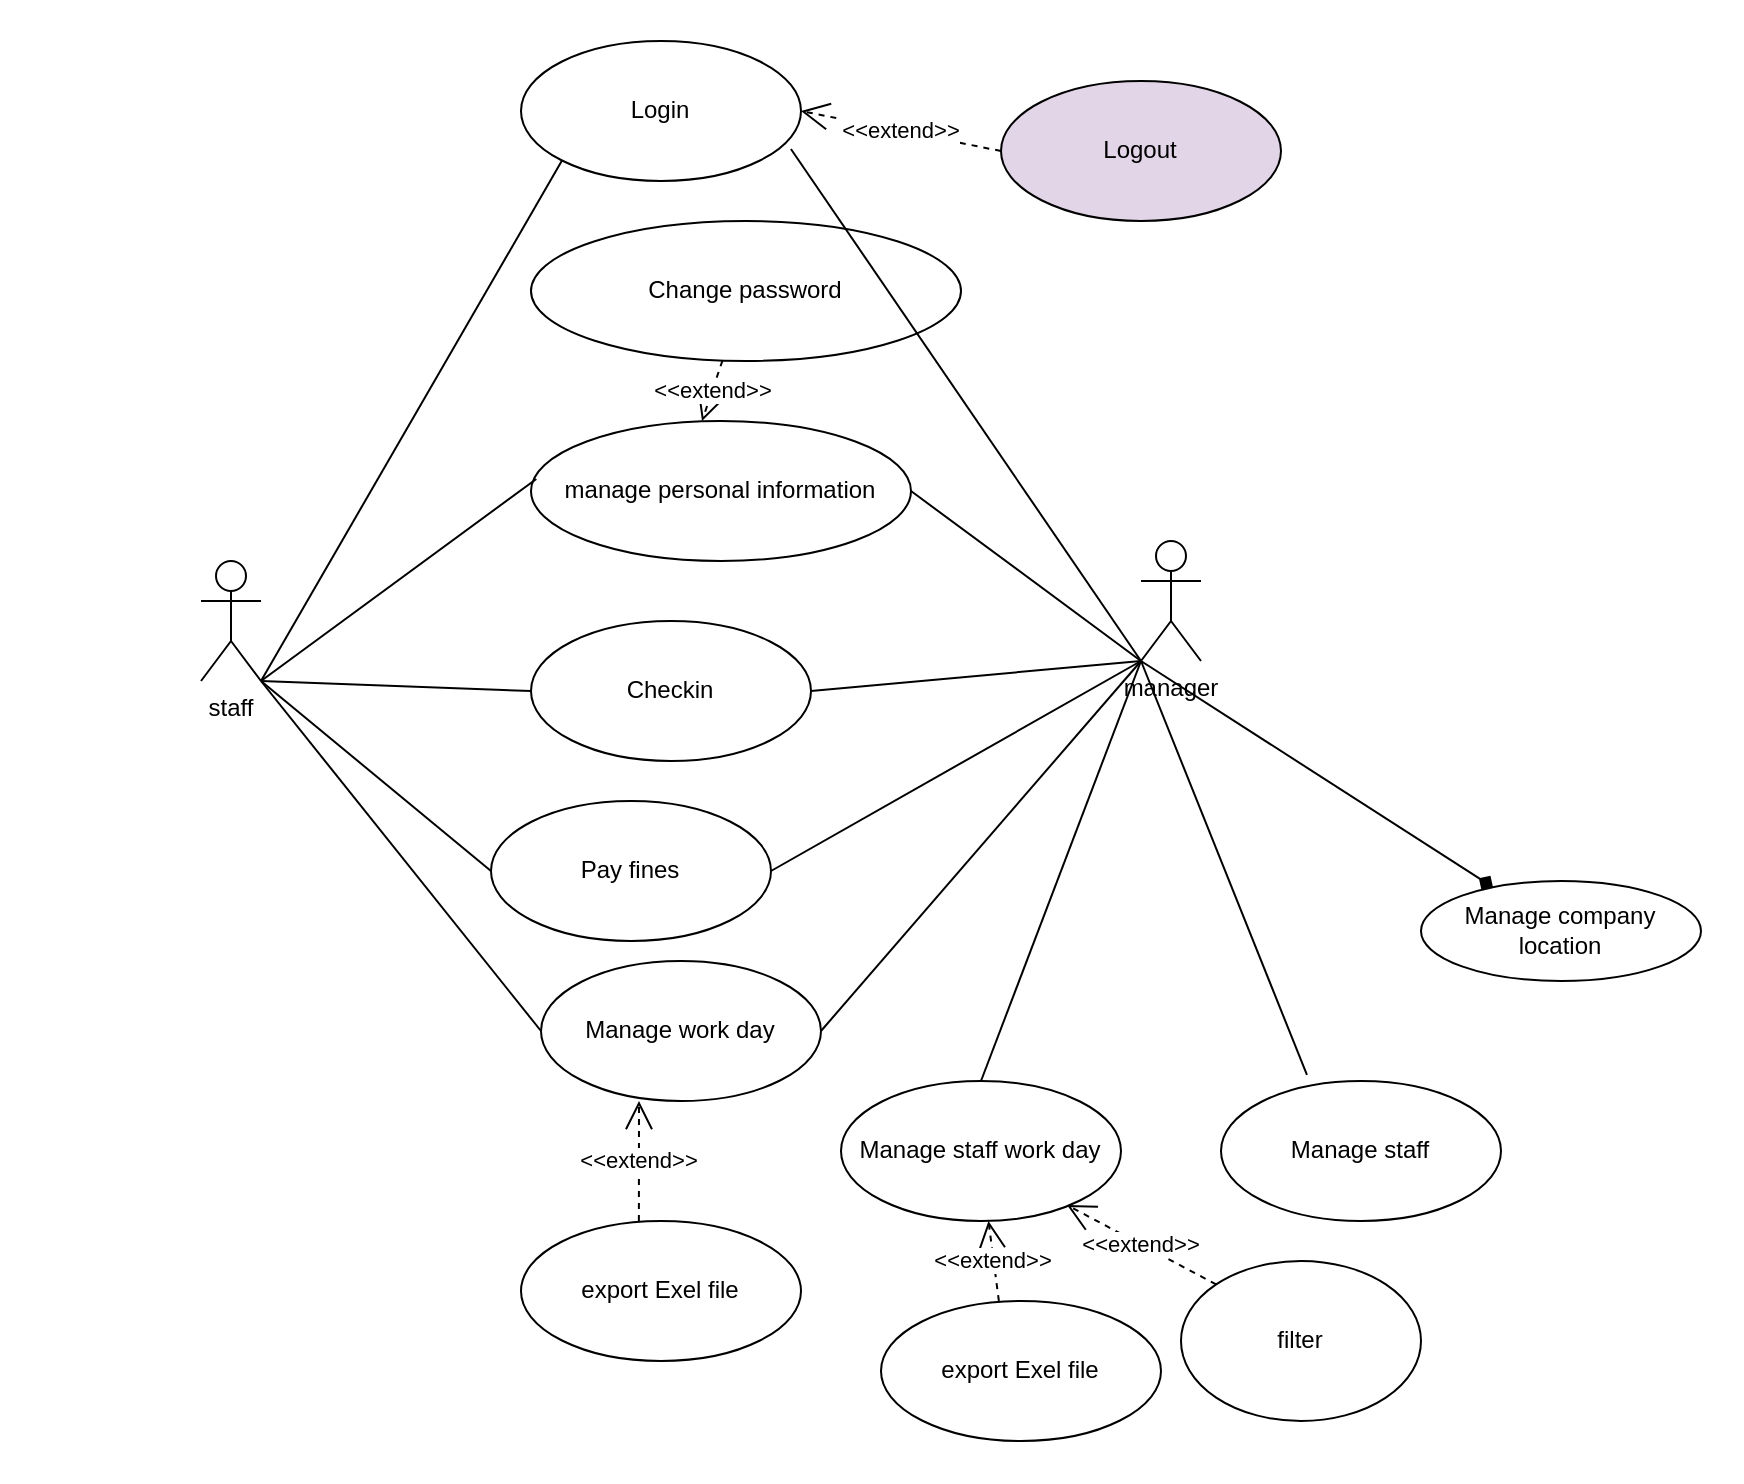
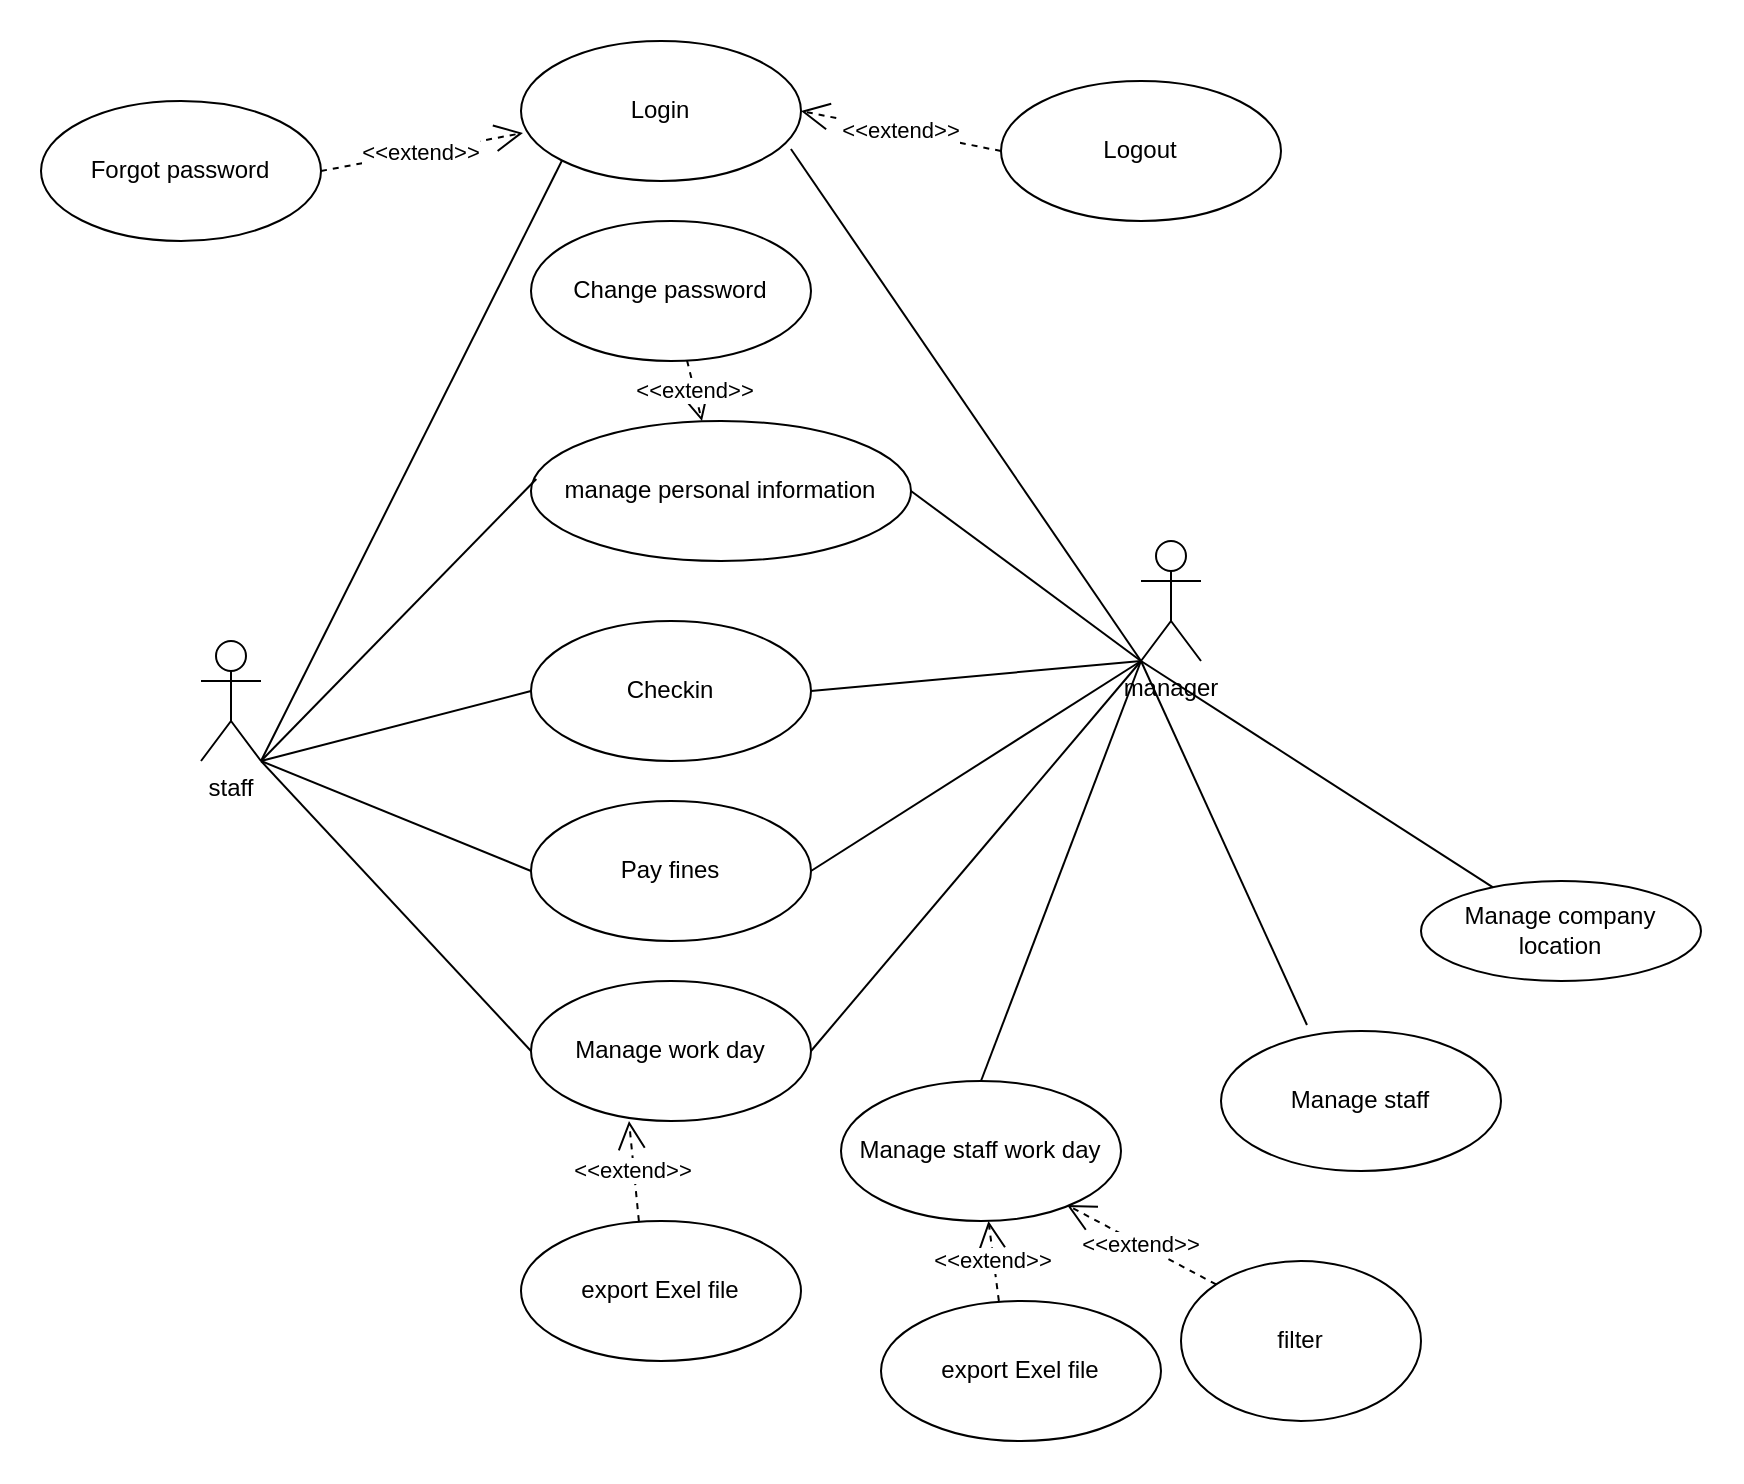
- <mxCell id="5" value="Logout" style="ellipse;whiteSpace=wrap;html=1;fillColor=#e1d5e7;" vertex="1" parent="1"><mxGeometry x="500" y="40" width="140" height="70" as="geometry" /></mxCell>
+ <mxCell id="5" value="Logout" style="ellipse;whiteSpace=wrap;html=1;" vertex="1" parent="1"><mxGeometry x="500" y="40" width="140" height="70" as="geometry" /></mxCell>
+ <mxCell id="8" value="&amp;lt;&amp;lt;extend&amp;gt;&amp;gt;" style="endArrow=open;endSize=12;dashed=1;html=1;rounded=0;exitX=1;exitY=0.5;exitDx=0;exitDy=0;entryX=0.007;entryY=0.657;entryDx=0;entryDy=0;entryPerimeter=0;" edge="1" parent="1" source="7" target="4"><mxGeometry width="160" relative="1" as="geometry"><mxPoint x="511" y="139" as="sourcePoint" /><mxPoint x="415" y="145" as="targetPoint" /></mxGeometry></mxCell>
+ <mxCell id="7" value="Forgot password" style="ellipse;whiteSpace=wrap;html=1;" vertex="1" parent="1"><mxGeometry x="20" y="50" width="140" height="70" as="geometry" /></mxCell>
- <mxCell id="10" value="Change password" style="ellipse;whiteSpace=wrap;html=1;" vertex="1" parent="1"><mxGeometry x="265" y="110" width="215" height="70" as="geometry" /></mxCell>
+ <mxCell id="10" value="Change password" style="ellipse;whiteSpace=wrap;html=1;" vertex="1" parent="1"><mxGeometry x="265" y="110" width="140" height="70" as="geometry" /></mxCell>
- <mxCell id="2" value="staff" style="shape=umlActor;verticalLabelPosition=bottom;verticalAlign=top;html=1;" vertex="1" parent="1"><mxGeometry x="100" y="280" width="30" height="60" as="geometry" /></mxCell>
+ <mxCell id="2" value="staff" style="shape=umlActor;verticalLabelPosition=bottom;verticalAlign=top;html=1;" vertex="1" parent="1"><mxGeometry x="100" y="320" width="30" height="60" as="geometry" /></mxCell>
- <mxCell id="14" value="Pay fines" style="ellipse;whiteSpace=wrap;html=1;" vertex="1" parent="1"><mxGeometry x="245" y="400" width="140" height="70" as="geometry" /></mxCell>
+ <mxCell id="14" value="Pay fines" style="ellipse;whiteSpace=wrap;html=1;" vertex="1" parent="1"><mxGeometry x="265" y="400" width="140" height="70" as="geometry" /></mxCell>
- <mxCell id="34" value="" style="endArrow=diamond;html=1;rounded=0;exitX=0;exitY=1;exitDx=0;exitDy=0;exitPerimeter=0;" edge="1" parent="1" source="3" target="17"><mxGeometry width="50" height="50" relative="1" as="geometry"><mxPoint x="670" y="420" as="sourcePoint" /><mxPoint x="720" y="370" as="targetPoint" /></mxGeometry></mxCell>
+ <mxCell id="34" value="" style="endArrow=none;html=1;rounded=0;exitX=0;exitY=1;exitDx=0;exitDy=0;exitPerimeter=0;" edge="1" parent="1" source="3" target="17"><mxGeometry width="50" height="50" relative="1" as="geometry"><mxPoint x="670" y="420" as="sourcePoint" /><mxPoint x="720" y="370" as="targetPoint" /></mxGeometry></mxCell>
- <mxCell id="15" value="Manage work day" style="ellipse;whiteSpace=wrap;html=1;" vertex="1" parent="1"><mxGeometry x="270" y="480" width="140" height="70" as="geometry" /></mxCell>
+ <mxCell id="15" value="Manage work day" style="ellipse;whiteSpace=wrap;html=1;" vertex="1" parent="1"><mxGeometry x="265" y="490" width="140" height="70" as="geometry" /></mxCell>
- <mxCell id="12" value="Manage staff" style="ellipse;whiteSpace=wrap;html=1;" vertex="1" parent="1"><mxGeometry x="610" y="540" width="140" height="70" as="geometry" /></mxCell>
+ <mxCell id="12" value="Manage staff" style="ellipse;whiteSpace=wrap;html=1;" vertex="1" parent="1"><mxGeometry x="610" y="515" width="140" height="70" as="geometry" /></mxCell>
